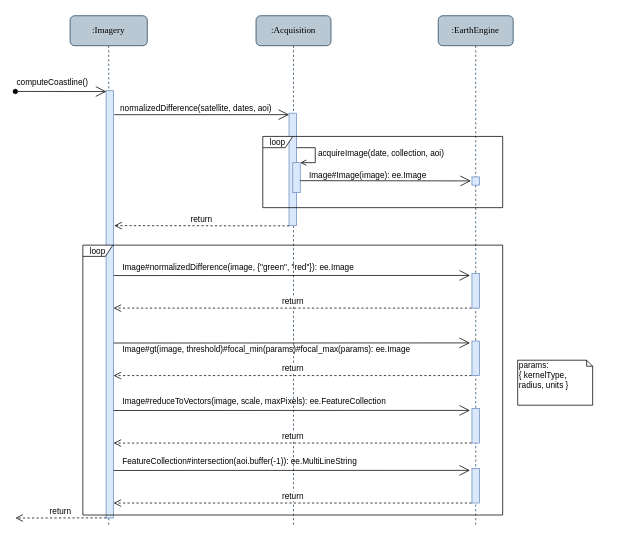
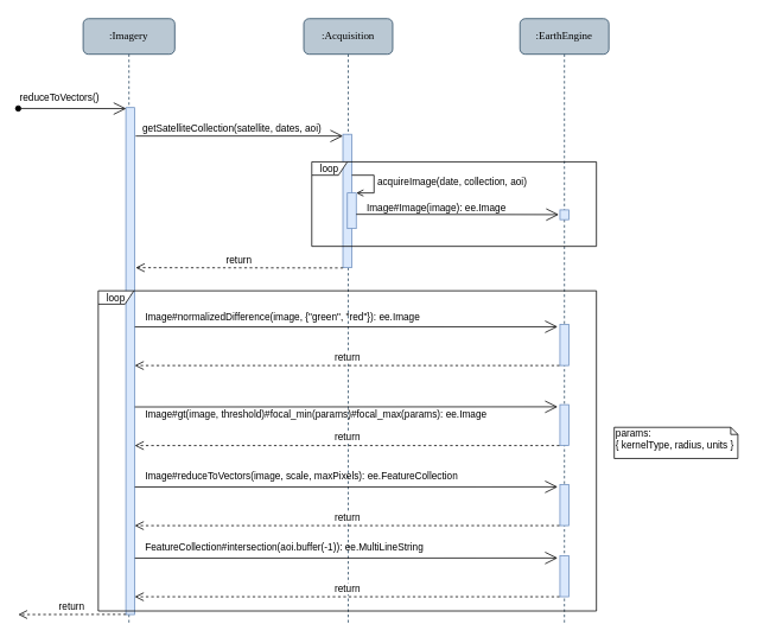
- <mxCell id="9" value="computeCoastline()" style="text;html=1;resizable=0;points=[];autosize=1;align=left;verticalAlign=top;spacingTop=-4;fontSize=11;" parent="1" vertex="1"><mxGeometry x="20" y="100" width="110" height="10" as="geometry" /></mxCell>
+ <mxCell id="9" value="reduceToVectors()" style="text;html=1;resizable=0;points=[];autosize=1;align=left;verticalAlign=top;spacingTop=-4;fontSize=11;" parent="1" vertex="1"><mxGeometry x="20" y="100" width="110" height="10" as="geometry" /></mxCell>
- <mxCell id="11" value="normalizedDifference(satellite, dates, aoi)" style="text;html=1;resizable=0;points=[];autosize=1;align=left;verticalAlign=top;spacingTop=-4;fontSize=11;" parent="1" vertex="1"><mxGeometry x="158" y="133.5" width="220" height="10" as="geometry" /></mxCell>
+ <mxCell id="11" value="getSatelliteCollection(satellite, dates, aoi)" style="text;html=1;resizable=0;points=[];autosize=1;align=left;verticalAlign=top;spacingTop=-4;fontSize=11;" parent="1" vertex="1"><mxGeometry x="158" y="133.5" width="220" height="10" as="geometry" /></mxCell>
- <mxCell id="13" value="params:&lt;br&gt;{ kernelType, radius, units }" style="shape=note;whiteSpace=wrap;html=1;size=8;verticalAlign=top;align=left;spacingTop=-6;fontSize=11;" parent="1" vertex="1"><mxGeometry x="690" y="479.5" width="100" height="60" as="geometry" /></mxCell>
+ <mxCell id="13" value="params:&lt;br&gt;{ kernelType, radius, units }" style="shape=note;whiteSpace=wrap;html=1;size=8;verticalAlign=top;align=left;spacingTop=-6;fontSize=11;" parent="1" vertex="1"><mxGeometry x="690" y="479.5" width="139" height="35" as="geometry" /></mxCell>
